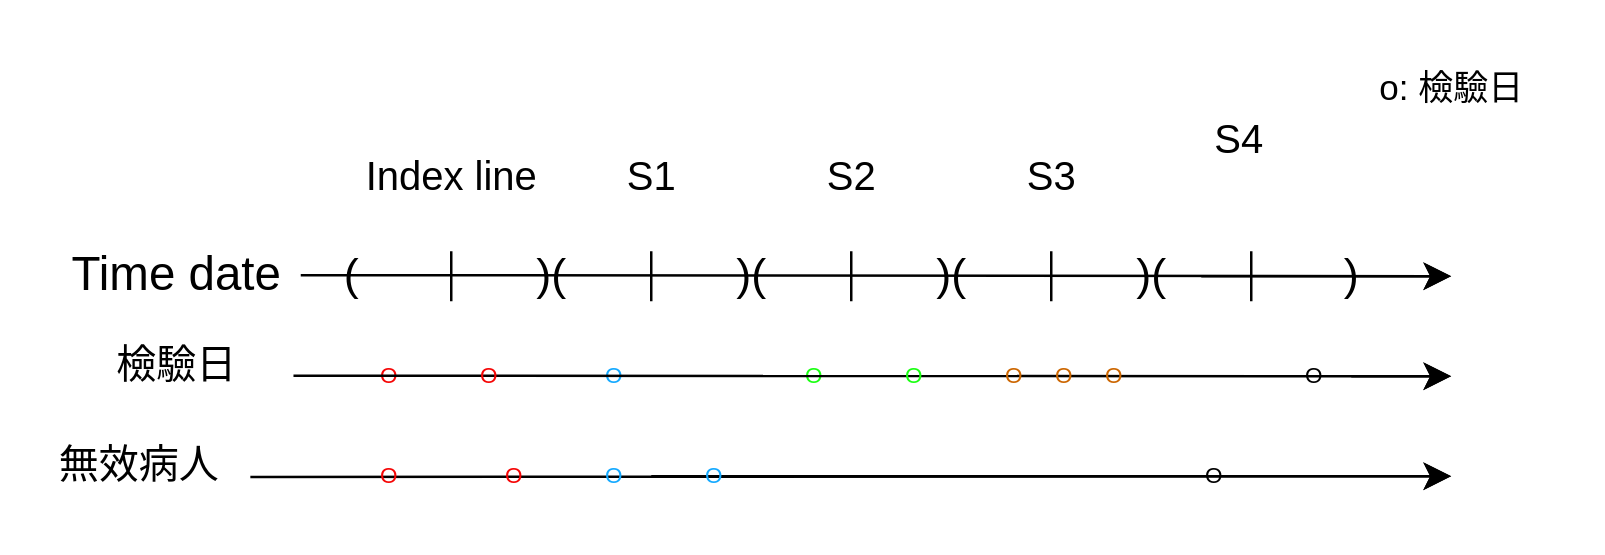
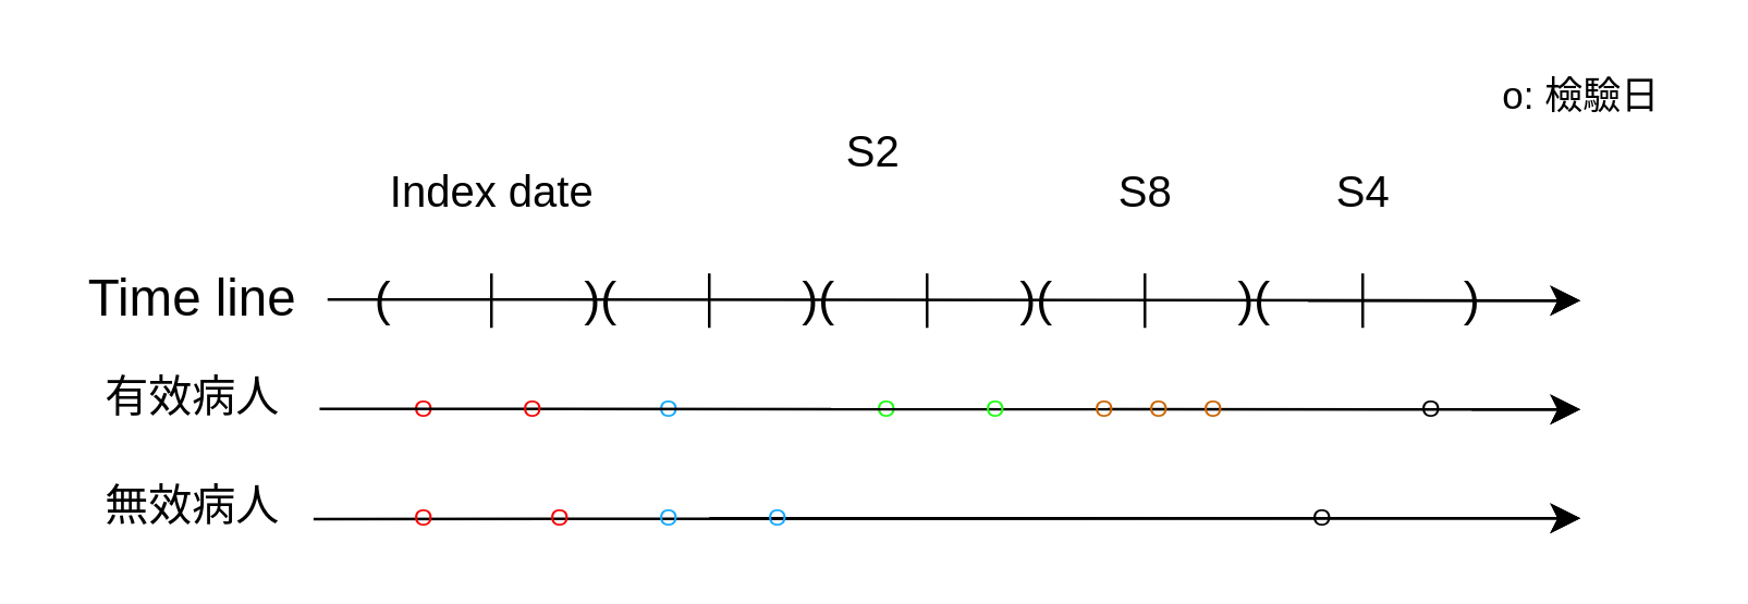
- <mxCell id="12" value="S4" style="text;html=1;align=center;verticalAlign=middle;resizable=0;points=[];autosize=1;strokeColor=none;fillColor=none;fontSize=16;" parent="1" vertex="1"><mxGeometry x="475" y="40" width="40" height="30" as="geometry" /></mxCell>
+ <mxCell id="12" value="S4" style="text;html=1;align=center;verticalAlign=middle;resizable=0;points=[];autosize=1;strokeColor=none;fillColor=none;fontSize=16;" parent="1" vertex="1"><mxGeometry x="480" y="55" width="40" height="30" as="geometry" /></mxCell>
- <mxCell id="8" value="&lt;font style=&quot;font-size: 16px;&quot;&gt;Index line&lt;/font&gt;" style="text;html=1;align=center;verticalAlign=middle;resizable=0;points=[];autosize=1;strokeColor=none;fillColor=none;fontSize=19;" parent="1" vertex="1"><mxGeometry x="130" y="50" width="100" height="40" as="geometry" /></mxCell>
+ <mxCell id="8" value="&lt;font style=&quot;font-size: 16px;&quot;&gt;Index date&lt;/font&gt;" style="text;html=1;align=center;verticalAlign=middle;resizable=0;points=[];autosize=1;strokeColor=none;fillColor=none;fontSize=19;" parent="1" vertex="1"><mxGeometry x="130" y="50" width="100" height="40" as="geometry" /></mxCell>
- <mxCell id="9" value="S1" style="text;html=1;align=center;verticalAlign=middle;resizable=0;points=[];autosize=1;strokeColor=none;fillColor=none;fontSize=16;" parent="1" vertex="1"><mxGeometry x="240" y="55" width="40" height="30" as="geometry" /></mxCell>
- <mxCell id="10" value="S2" style="text;html=1;align=center;verticalAlign=middle;resizable=0;points=[];autosize=1;strokeColor=none;fillColor=none;fontSize=16;" parent="1" vertex="1"><mxGeometry x="320" y="55" width="40" height="30" as="geometry" /></mxCell>
+ <mxCell id="10" value="S2" style="text;html=1;align=center;verticalAlign=middle;resizable=0;points=[];autosize=1;strokeColor=none;fillColor=none;fontSize=16;" parent="1" vertex="1"><mxGeometry x="300" y="40" width="40" height="30" as="geometry" /></mxCell>
- <mxCell id="11" value="S3" style="text;html=1;align=center;verticalAlign=middle;resizable=0;points=[];autosize=1;strokeColor=none;fillColor=none;fontSize=16;" parent="1" vertex="1"><mxGeometry x="400" y="55" width="40" height="30" as="geometry" /></mxCell>
+ <mxCell id="11" value="S8" style="text;html=1;align=center;verticalAlign=middle;resizable=0;points=[];autosize=1;strokeColor=none;fillColor=none;fontSize=16;" parent="1" vertex="1"><mxGeometry x="400" y="55" width="40" height="30" as="geometry" /></mxCell>
- <mxCell id="3" value="Time date" style="text;html=1;align=center;verticalAlign=middle;resizable=0;points=[];autosize=1;strokeColor=none;fillColor=none;fontSize=19;" parent="1" vertex="1"><mxGeometry x="20" y="90" width="100" height="40" as="geometry" /></mxCell>
+ <mxCell id="3" value="Time line" style="text;html=1;align=center;verticalAlign=middle;resizable=0;points=[];autosize=1;strokeColor=none;fillColor=none;fontSize=19;" parent="1" vertex="1"><mxGeometry x="20" y="90" width="100" height="40" as="geometry" /></mxCell>
- <mxCell id="5" value="檢驗日" style="text;html=1;align=center;verticalAlign=middle;resizable=0;points=[];autosize=1;strokeColor=none;fillColor=none;fontSize=16;" parent="1" vertex="1"><mxGeometry x="25" y="130" width="90" height="30" as="geometry" /></mxCell>
+ <mxCell id="5" value="有效病人" style="text;html=1;align=center;verticalAlign=middle;resizable=0;points=[];autosize=1;strokeColor=none;fillColor=none;fontSize=16;" parent="1" vertex="1"><mxGeometry x="25" y="130" width="90" height="30" as="geometry" /></mxCell>
- <mxCell id="7" value="無效病人" style="text;html=1;align=center;verticalAlign=middle;resizable=0;points=[];autosize=1;strokeColor=none;fillColor=none;fontSize=16;" parent="1" vertex="1"><mxGeometry x="10" y="170" width="90" height="30" as="geometry" /></mxCell>
+ <mxCell id="7" value="無效病人" style="text;html=1;align=center;verticalAlign=middle;resizable=0;points=[];autosize=1;strokeColor=none;fillColor=none;fontSize=16;" parent="1" vertex="1"><mxGeometry x="25" y="170" width="90" height="30" as="geometry" /></mxCell>
